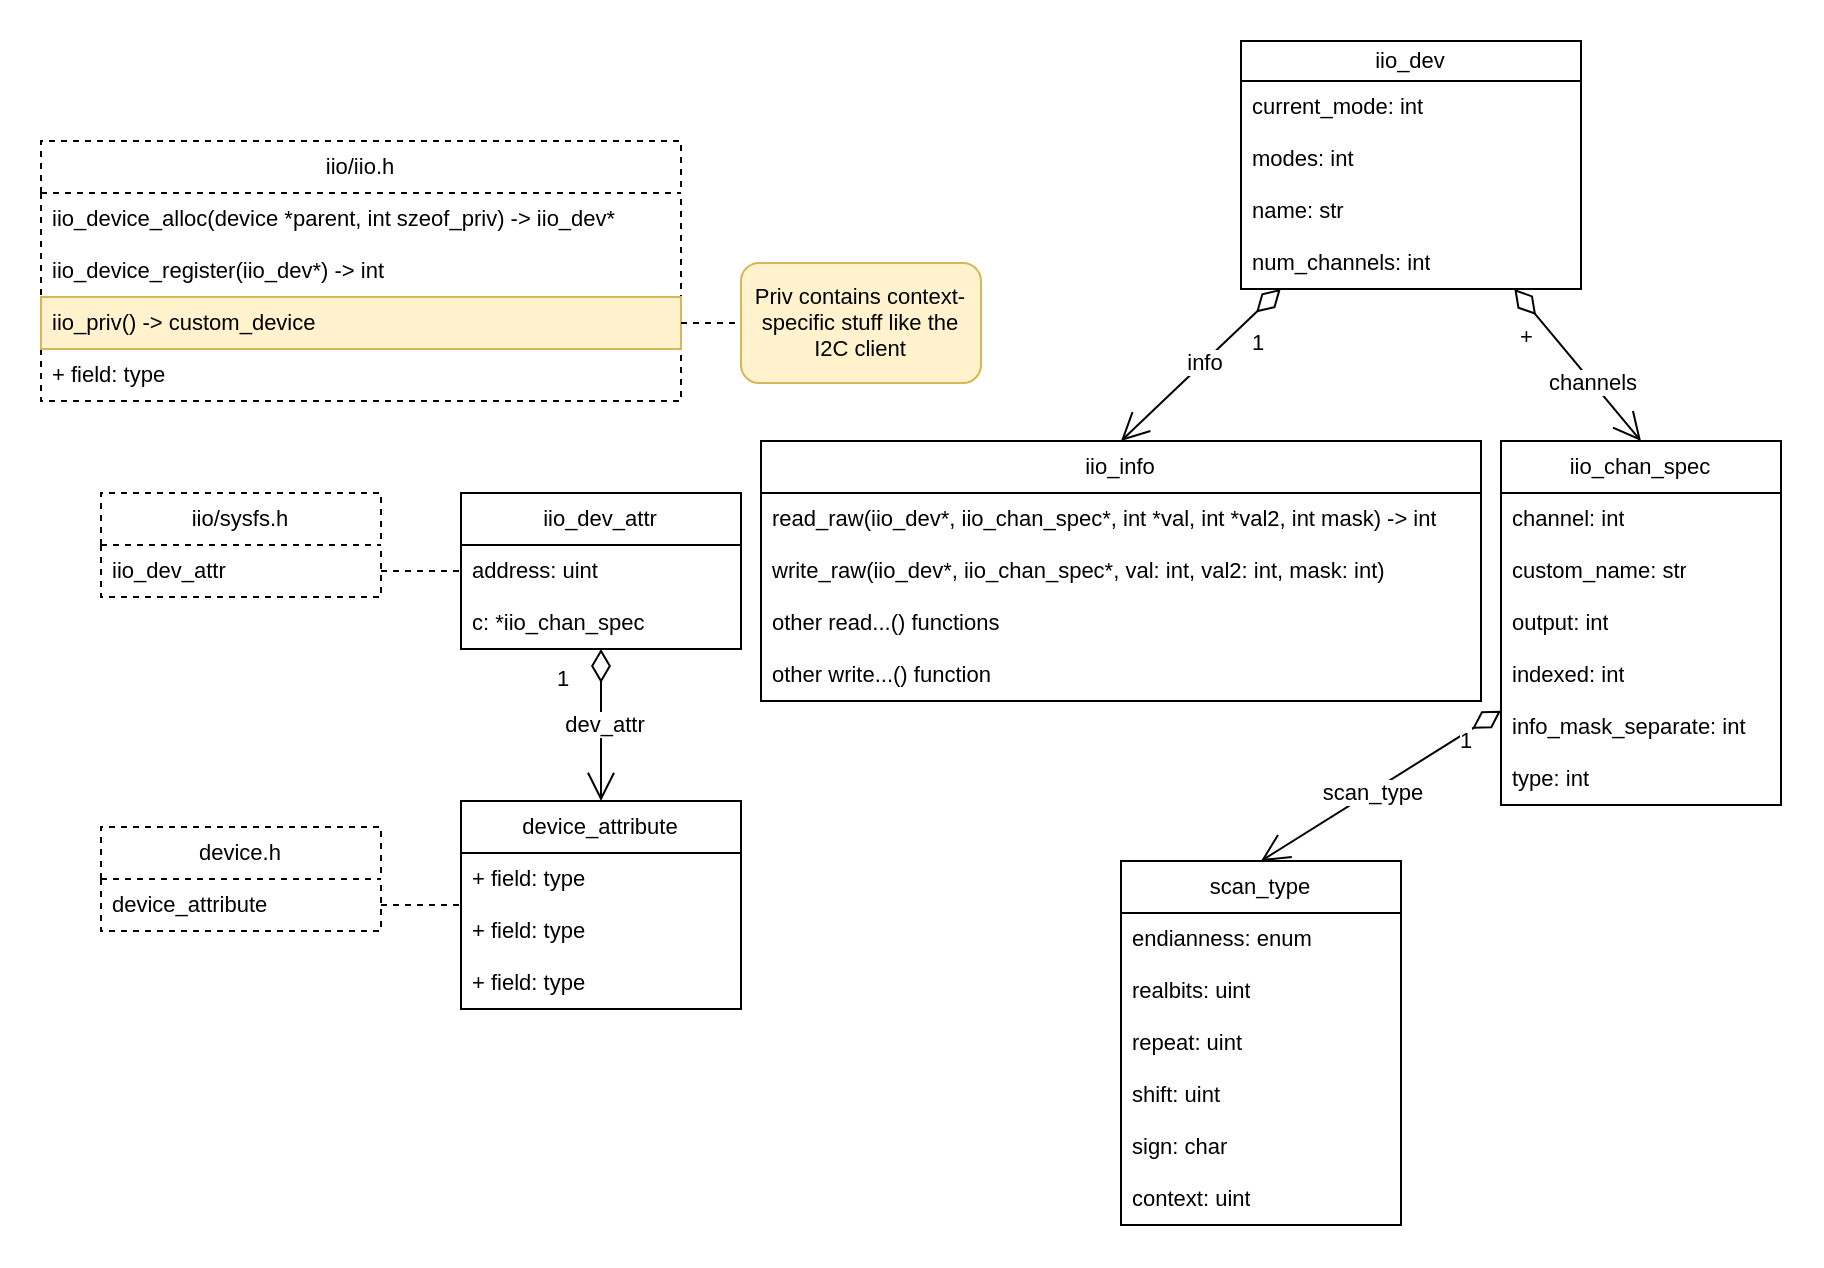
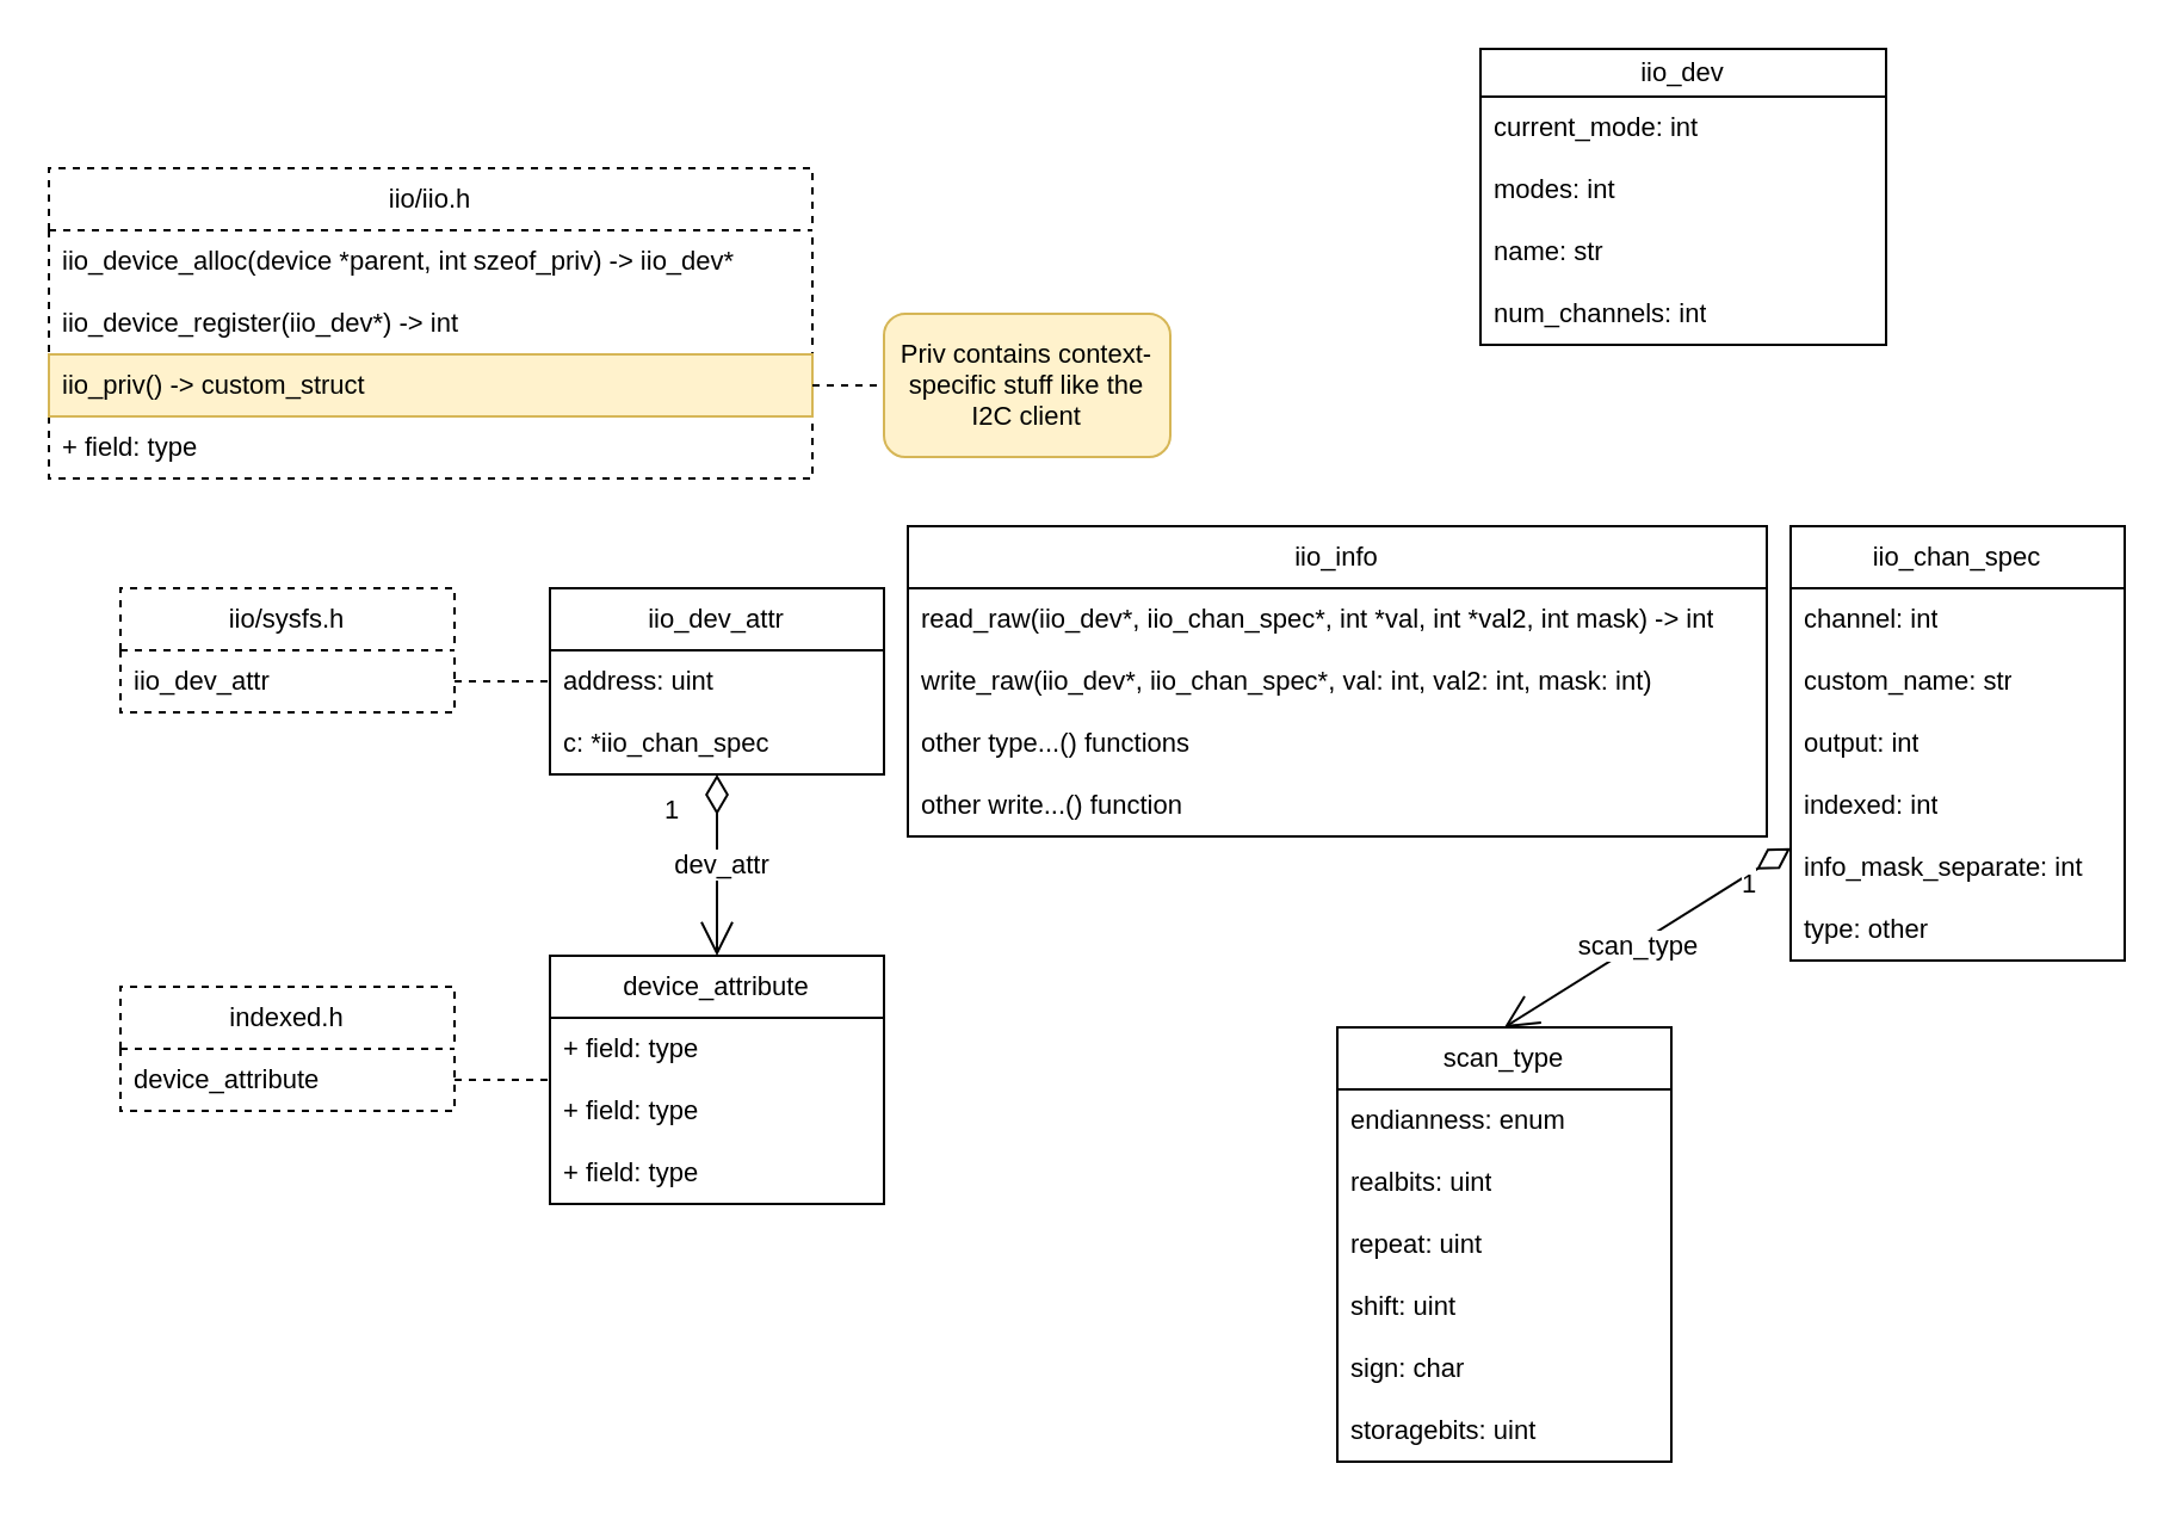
- <mxCell id="36" value="iio_priv() -&amp;gt; custom_device" style="text;strokeColor=#d6b656;fillColor=#fff2cc;align=left;verticalAlign=top;spacingLeft=4;spacingRight=4;overflow=hidden;rotatable=0;points=[[0,0.5],[1,0.5]];portConstraint=eastwest;whiteSpace=wrap;html=1;fontFamily=Helvetica;fontSize=11;labelBackgroundColor=none;fontColor=default;" vertex="1" parent="33"><mxGeometry y="78" width="320" height="26" as="geometry" /></mxCell>
+ <mxCell id="36" value="iio_priv() -&amp;gt; custom_struct" style="text;strokeColor=#d6b656;fillColor=#fff2cc;align=left;verticalAlign=top;spacingLeft=4;spacingRight=4;overflow=hidden;rotatable=0;points=[[0,0.5],[1,0.5]];portConstraint=eastwest;whiteSpace=wrap;html=1;fontFamily=Helvetica;fontSize=11;labelBackgroundColor=none;fontColor=default;" vertex="1" parent="33"><mxGeometry y="78" width="320" height="26" as="geometry" /></mxCell>
- <mxCell id="4" value="1" style="endArrow=open;html=1;endSize=12;startArrow=diamondThin;startSize=14;startFill=0;align=left;verticalAlign=bottom;rounded=0;entryX=0.5;entryY=0;entryDx=0;entryDy=0;" edge="1" parent="1" source="6" target="27"><mxGeometry x="-0.341" y="15" relative="1" as="geometry"><mxPoint x="720.66" y="175.56" as="sourcePoint" /><mxPoint x="605" y="220" as="targetPoint" /><mxPoint as="offset" /></mxGeometry></mxCell>
- <mxCell id="5" value="info" style="edgeLabel;html=1;align=center;verticalAlign=middle;resizable=0;points=[];fontFamily=Helvetica;fontSize=11;fontColor=default;labelBackgroundColor=default;" vertex="1" connectable="0" parent="4"><mxGeometry x="-0.013" y="-1" relative="1" as="geometry"><mxPoint x="1" as="offset" /></mxGeometry></mxCell>
- <mxCell id="2" value="&lt;span style=&quot;background-color: light-dark(#ffffff, var(--ge-dark-color, #121212));&quot;&gt;+&lt;/span&gt;" style="endArrow=open;html=1;endSize=12;startArrow=diamondThin;startSize=14;startFill=0;align=left;verticalAlign=bottom;rounded=0;entryX=0.5;entryY=0;entryDx=0;entryDy=0;labelBackgroundColor=none;fontColor=default;" edge="1" parent="1" source="6" target="11"><mxGeometry x="-0.48" y="-20" relative="1" as="geometry"><mxPoint x="789.26" y="174.988" as="sourcePoint" /><mxPoint x="785" y="200" as="targetPoint" /><mxPoint as="offset" /></mxGeometry></mxCell>
- <mxCell id="3" value="channels" style="edgeLabel;html=1;align=center;verticalAlign=middle;resizable=0;points=[];fontFamily=Helvetica;fontSize=11;fontColor=default;labelBackgroundColor=default;" vertex="1" connectable="0" parent="2"><mxGeometry x="0.232" relative="1" as="geometry"><mxPoint as="offset" /></mxGeometry></mxCell>
- <mxCell id="30" value="other read...() functions" style="text;strokeColor=none;fillColor=none;align=left;verticalAlign=top;spacingLeft=4;spacingRight=4;overflow=hidden;rotatable=0;points=[[0,0.5],[1,0.5]];portConstraint=eastwest;whiteSpace=wrap;html=1;fontFamily=Helvetica;fontSize=11;fontColor=default;labelBackgroundColor=default;" vertex="1" parent="27"><mxGeometry y="78" width="360" height="26" as="geometry" /></mxCell>
+ <mxCell id="30" value="other type...() functions" style="text;strokeColor=none;fillColor=none;align=left;verticalAlign=top;spacingLeft=4;spacingRight=4;overflow=hidden;rotatable=0;points=[[0,0.5],[1,0.5]];portConstraint=eastwest;whiteSpace=wrap;html=1;fontFamily=Helvetica;fontSize=11;fontColor=default;labelBackgroundColor=default;" vertex="1" parent="27"><mxGeometry y="78" width="360" height="26" as="geometry" /></mxCell>
- <mxCell id="17" value="type: int" style="text;strokeColor=none;fillColor=none;align=left;verticalAlign=top;spacingLeft=4;spacingRight=4;overflow=hidden;rotatable=0;points=[[0,0.5],[1,0.5]];portConstraint=eastwest;whiteSpace=wrap;html=1;fontFamily=Helvetica;fontSize=11;fontColor=default;labelBackgroundColor=default;" vertex="1" parent="11"><mxGeometry y="156" width="140" height="26" as="geometry" /></mxCell>
+ <mxCell id="17" value="type: other" style="text;strokeColor=none;fillColor=none;align=left;verticalAlign=top;spacingLeft=4;spacingRight=4;overflow=hidden;rotatable=0;points=[[0,0.5],[1,0.5]];portConstraint=eastwest;whiteSpace=wrap;html=1;fontFamily=Helvetica;fontSize=11;fontColor=default;labelBackgroundColor=default;" vertex="1" parent="11"><mxGeometry y="156" width="140" height="26" as="geometry" /></mxCell>
- <mxCell id="47" value="device.h" style="swimlane;fontStyle=0;childLayout=stackLayout;horizontal=1;startSize=26;fillColor=none;horizontalStack=0;resizeParent=1;resizeParentMax=0;resizeLast=0;collapsible=1;marginBottom=0;whiteSpace=wrap;html=1;fontFamily=Helvetica;fontSize=11;fontColor=default;labelBackgroundColor=default;dashed=1;strokeColor=default;align=center;verticalAlign=middle;" vertex="1" parent="1"><mxGeometry x="50" y="413" width="140" height="52" as="geometry" /></mxCell>
+ <mxCell id="47" value="indexed.h" style="swimlane;fontStyle=0;childLayout=stackLayout;horizontal=1;startSize=26;fillColor=none;horizontalStack=0;resizeParent=1;resizeParentMax=0;resizeLast=0;collapsible=1;marginBottom=0;whiteSpace=wrap;html=1;fontFamily=Helvetica;fontSize=11;fontColor=default;labelBackgroundColor=default;dashed=1;strokeColor=default;align=center;verticalAlign=middle;" vertex="1" parent="1"><mxGeometry x="50" y="413" width="140" height="52" as="geometry" /></mxCell>
- <mxCell id="24" value="context: uint" style="text;strokeColor=none;fillColor=none;align=left;verticalAlign=top;spacingLeft=4;spacingRight=4;overflow=hidden;rotatable=0;points=[[0,0.5],[1,0.5]];portConstraint=eastwest;whiteSpace=wrap;html=1;fontFamily=Helvetica;fontSize=11;fontColor=default;labelBackgroundColor=default;" vertex="1" parent="18"><mxGeometry y="156" width="140" height="26" as="geometry" /></mxCell>
+ <mxCell id="24" value="storagebits: uint" style="text;strokeColor=none;fillColor=none;align=left;verticalAlign=top;spacingLeft=4;spacingRight=4;overflow=hidden;rotatable=0;points=[[0,0.5],[1,0.5]];portConstraint=eastwest;whiteSpace=wrap;html=1;fontFamily=Helvetica;fontSize=11;fontColor=default;labelBackgroundColor=default;" vertex="1" parent="18"><mxGeometry y="156" width="140" height="26" as="geometry" /></mxCell>
